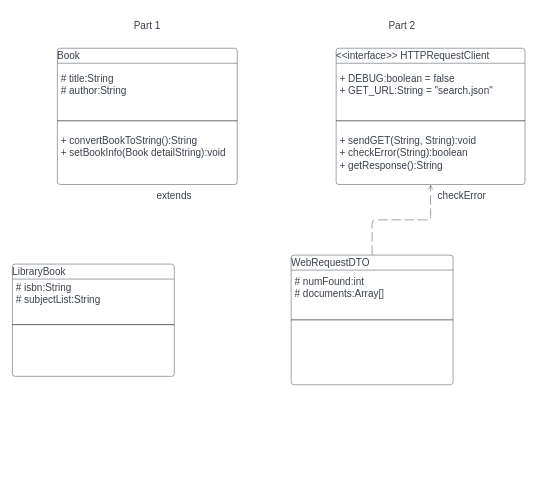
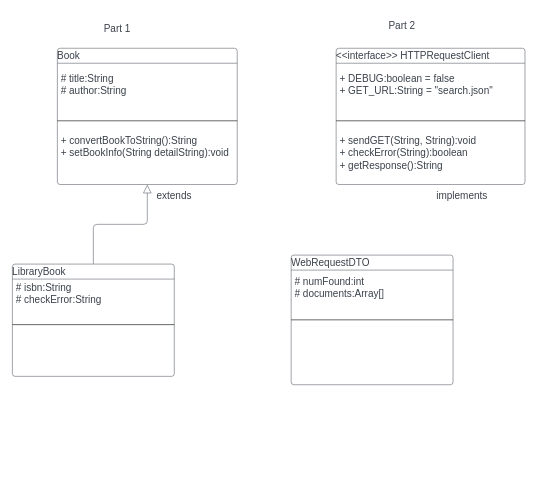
- <mxCell id="2" value="Part 1" style="html=1;overflow=block;blockSpacing=1;whiteSpace=wrap;fontSize=16.7;fontColor=#3a414a;spacing=3.8;strokeOpacity=0;fillOpacity=0;rounded=1;absoluteArcSize=1;arcSize=9;fillColor=#ffffff;strokeWidth=0.8;" vertex="1" parent="1"><mxGeometry x="155" y="20" width="180" height="45" as="geometry" /></mxCell>
+ <mxCell id="2" value="Part 1" style="html=1;overflow=block;blockSpacing=1;whiteSpace=wrap;fontSize=16.7;fontColor=#3a414a;spacing=3.8;strokeOpacity=0;fillOpacity=0;rounded=1;absoluteArcSize=1;arcSize=9;fillColor=#ffffff;strokeWidth=0.8;" vertex="1" parent="1"><mxGeometry x="105" y="25" width="180" height="45" as="geometry" /></mxCell>
- <mxCell id="7" value="+ convertBookToString():String&#10;+ setBookInfo(Book detailString):void&#10;" style="part=1;html=1;resizeHeight=0;strokeColor=none;fillColor=none;align=left;verticalAlign=middle;spacingLeft=4;spacingRight=4;overflow=hidden;rotatable=0;points=[[0,0.5],[1,0.5]];portConstraint=eastwest;swimlaneFillColor=#ffffff;strokeOpacity=100;whiteSpace=wrap;fontSize=16.7;fontColor=#3a414a;" vertex="1" parent="4"><mxGeometry y="125" width="300" height="102.25" as="geometry" /></mxCell>
+ <mxCell id="7" value="+ convertBookToString():String&#10;+ setBookInfo(String detailString):void&#10;" style="part=1;html=1;resizeHeight=0;strokeColor=none;fillColor=none;align=left;verticalAlign=middle;spacingLeft=4;spacingRight=4;overflow=hidden;rotatable=0;points=[[0,0.5],[1,0.5]];portConstraint=eastwest;swimlaneFillColor=#ffffff;strokeOpacity=100;whiteSpace=wrap;fontSize=16.7;fontColor=#3a414a;" vertex="1" parent="4"><mxGeometry y="125" width="300" height="102.25" as="geometry" /></mxCell>
- <mxCell id="23" value="checkError" style="html=1;overflow=block;blockSpacing=1;whiteSpace=wrap;fontSize=16.7;fontColor=#3a414a;spacing=3.8;strokeOpacity=0;fillOpacity=0;rounded=1;absoluteArcSize=1;arcSize=9;fillColor=#ffffff;strokeWidth=0.8;" vertex="1" parent="1"><mxGeometry x="680" y="304" width="180" height="45" as="geometry" /></mxCell>
+ <mxCell id="23" value="implements" style="html=1;overflow=block;blockSpacing=1;whiteSpace=wrap;fontSize=16.7;fontColor=#3a414a;spacing=3.8;strokeOpacity=0;fillOpacity=0;rounded=1;absoluteArcSize=1;arcSize=9;fillColor=#ffffff;strokeWidth=0.8;" vertex="1" parent="1"><mxGeometry x="680" y="304" width="180" height="45" as="geometry" /></mxCell>
- <mxCell id="21" value="" style="html=1;jettySize=18;whiteSpace=wrap;fontSize=13;strokeColor=#3a414a;strokeOpacity=100;dashed=1;fixDash=1;dashPattern=16 6;strokeWidth=0.8;rounded=1;arcSize=12;edgeStyle=orthogonalEdgeStyle;startArrow=none;endArrow=open;exitX=0.5;exitY=-0.002;exitPerimeter=0;entryX=0.5;entryY=1.002;entryPerimeter=0;" edge="1" parent="1" source="17" target="13"><mxGeometry width="100" height="100" relative="1" as="geometry"><Array as="points" /></mxGeometry></mxCell>
+ <mxCell id="12" value="" style="html=1;jettySize=18;whiteSpace=wrap;fontSize=13;strokeColor=#3a414a;strokeOpacity=100;strokeWidth=0.8;rounded=1;arcSize=12;edgeStyle=orthogonalEdgeStyle;startArrow=none;endArrow=block;endFill=0;endSize=12;exitX=0.5;exitY=-0.002;exitPerimeter=0;entryX=0.5;entryY=1.002;entryPerimeter=0;" edge="1" parent="1" source="8" target="4"><mxGeometry width="100" height="100" relative="1" as="geometry"><Array as="points" /></mxGeometry></mxCell>
- <mxCell id="9" value="# isbn:String&#10;# subjectList:String&#10;" style="part=1;html=1;resizeHeight=0;strokeColor=none;fillColor=none;align=left;verticalAlign=middle;spacingLeft=4;spacingRight=4;overflow=hidden;rotatable=0;points=[[0,0.5],[1,0.5]];portConstraint=eastwest;swimlaneFillColor=#ffffff;strokeOpacity=100;whiteSpace=wrap;fontSize=16.7;fontColor=#3a414a;" vertex="1" parent="8"><mxGeometry y="25" width="270" height="72" as="geometry" /></mxCell>
+ <mxCell id="9" value="# isbn:String&#10;# checkError:String&#10;" style="part=1;html=1;resizeHeight=0;strokeColor=none;fillColor=none;align=left;verticalAlign=middle;spacingLeft=4;spacingRight=4;overflow=hidden;rotatable=0;points=[[0,0.5],[1,0.5]];portConstraint=eastwest;swimlaneFillColor=#ffffff;strokeOpacity=100;whiteSpace=wrap;fontSize=16.7;fontColor=#3a414a;" vertex="1" parent="8"><mxGeometry y="25" width="270" height="72" as="geometry" /></mxCell>
